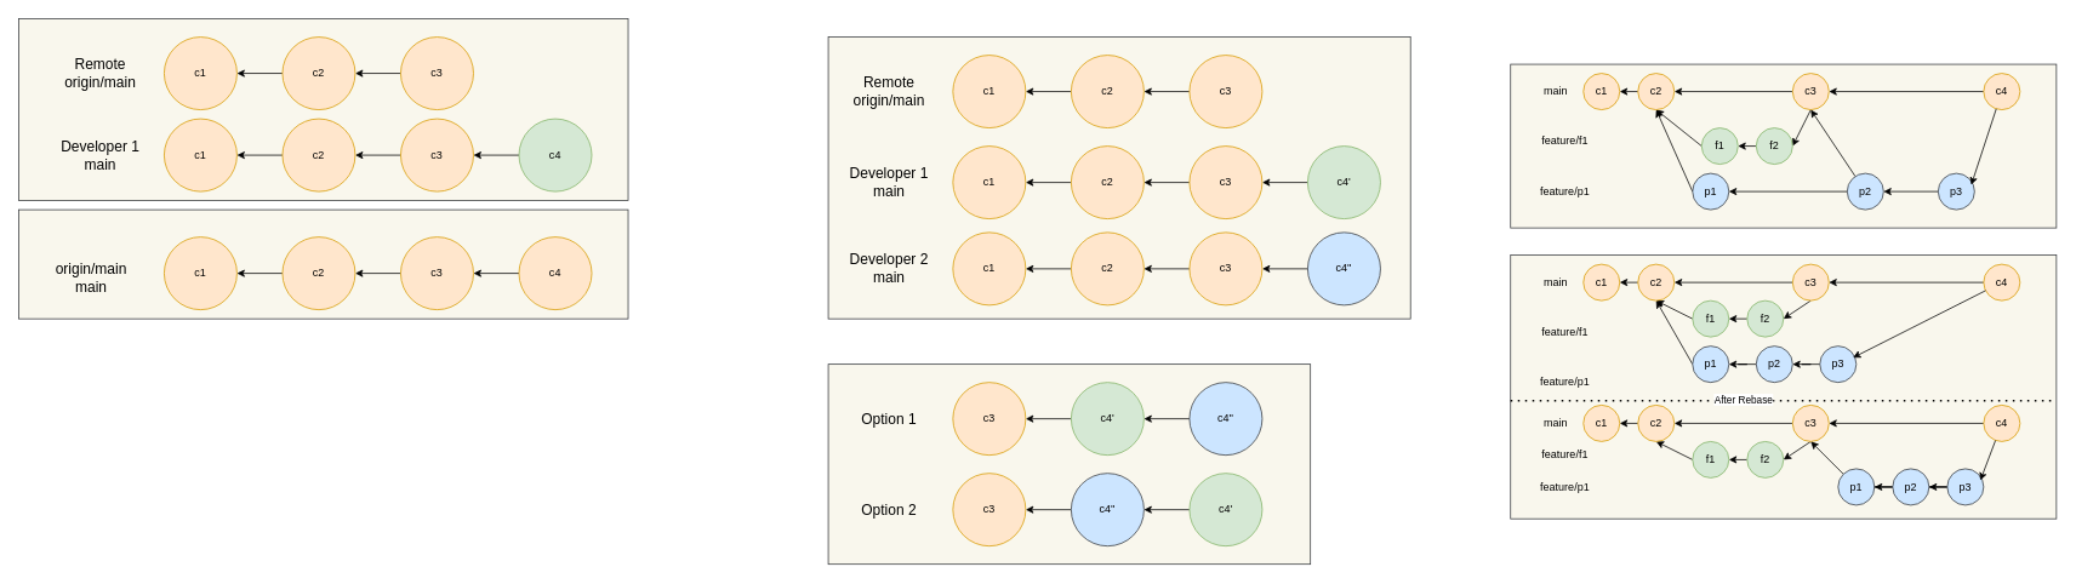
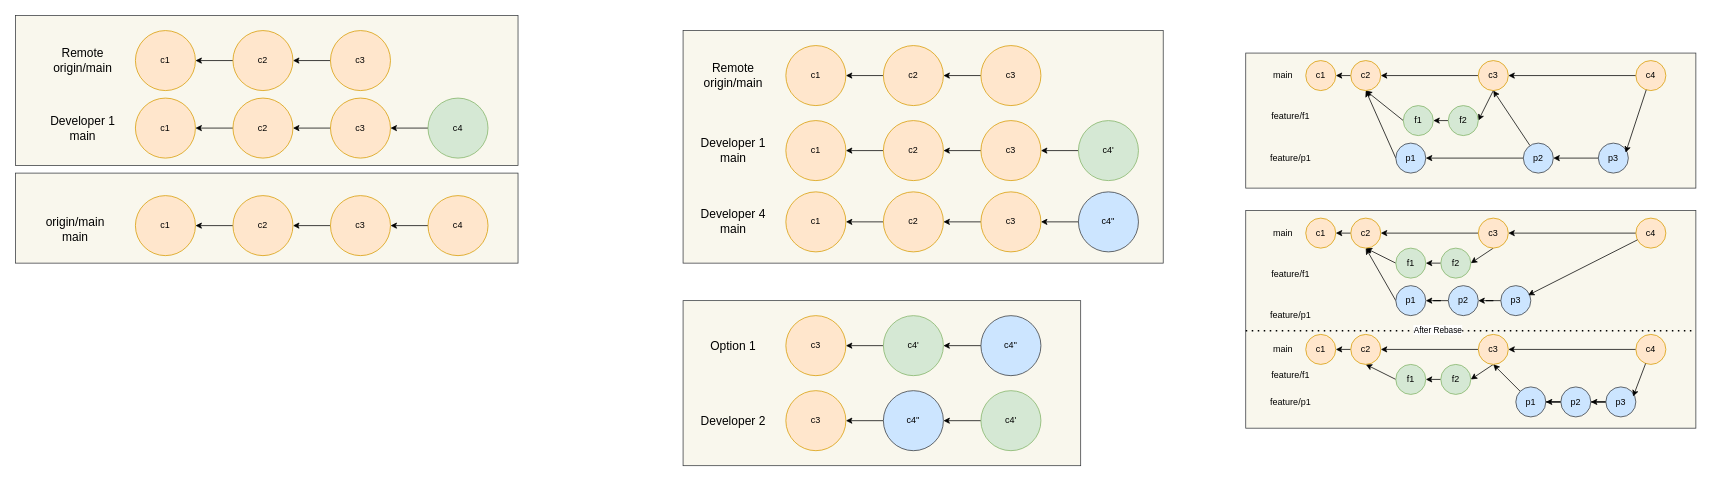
- <mxCell id="48" value="Developer 2&lt;div&gt;main&lt;/div&gt;" style="text;html=1;align=center;verticalAlign=middle;whiteSpace=wrap;rounded=0;fontSize=16;" vertex="1" parent="1"><mxGeometry x="927" y="280" width="100" height="30" as="geometry" /></mxCell>
+ <mxCell id="48" value="Developer 4&lt;div&gt;main&lt;/div&gt;" style="text;html=1;align=center;verticalAlign=middle;whiteSpace=wrap;rounded=0;fontSize=16;" vertex="1" parent="1"><mxGeometry x="927" y="280" width="100" height="30" as="geometry" /></mxCell>
- <mxCell id="54" value="Option 2" style="text;html=1;align=center;verticalAlign=middle;whiteSpace=wrap;rounded=0;fontSize=16;" vertex="1" parent="1"><mxGeometry x="910" y="539.9" width="134" height="40.2" as="geometry" /></mxCell>
+ <mxCell id="54" value="Developer 2" style="text;html=1;align=center;verticalAlign=middle;whiteSpace=wrap;rounded=0;fontSize=16;" vertex="1" parent="1"><mxGeometry x="910" y="539.9" width="134" height="40.2" as="geometry" /></mxCell>
